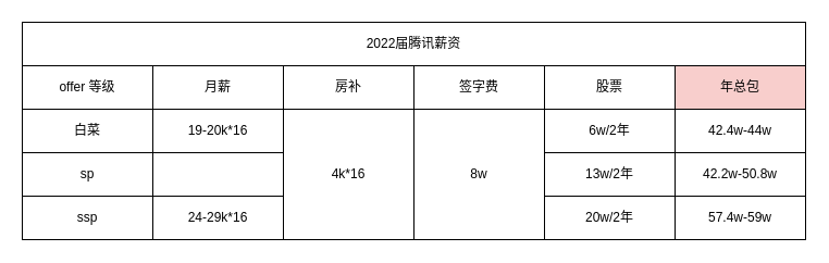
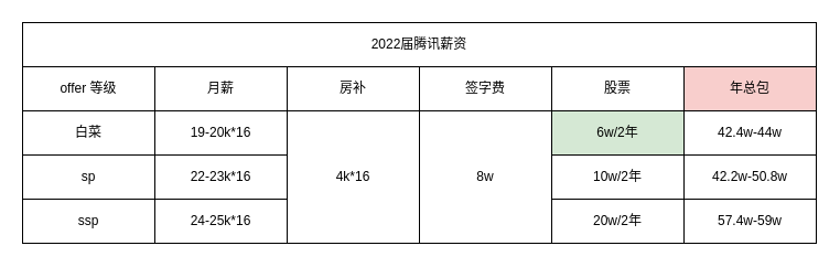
- <mxCell id="13" value="6w/2年" style="rounded=0;whiteSpace=wrap;html=1;" vertex="1" parent="1"><mxGeometry x="500" y="100" width="120" height="40" as="geometry" /></mxCell>
+ <mxCell id="13" value="6w/2年" style="rounded=0;whiteSpace=wrap;html=1;fillColor=#d5e8d4;" vertex="1" parent="1"><mxGeometry x="500" y="100" width="120" height="40" as="geometry" /></mxCell>
+ <mxCell id="16" value="22-23k*16" style="rounded=0;whiteSpace=wrap;html=1;" vertex="1" parent="1"><mxGeometry x="140" y="140" width="120" height="40" as="geometry" /></mxCell>
- <mxCell id="19" value="13w/2年" style="rounded=0;whiteSpace=wrap;html=1;" vertex="1" parent="1"><mxGeometry x="500" y="140" width="120" height="40" as="geometry" /></mxCell>
+ <mxCell id="19" value="10w/2年" style="rounded=0;whiteSpace=wrap;html=1;" vertex="1" parent="1"><mxGeometry x="500" y="140" width="120" height="40" as="geometry" /></mxCell>
- <mxCell id="18" value="24-29k*16" style="rounded=0;whiteSpace=wrap;html=1;" vertex="1" parent="1"><mxGeometry x="140" y="180" width="120" height="40" as="geometry" /></mxCell>
+ <mxCell id="18" value="24-25k*16" style="rounded=0;whiteSpace=wrap;html=1;" vertex="1" parent="1"><mxGeometry x="140" y="180" width="120" height="40" as="geometry" /></mxCell>
